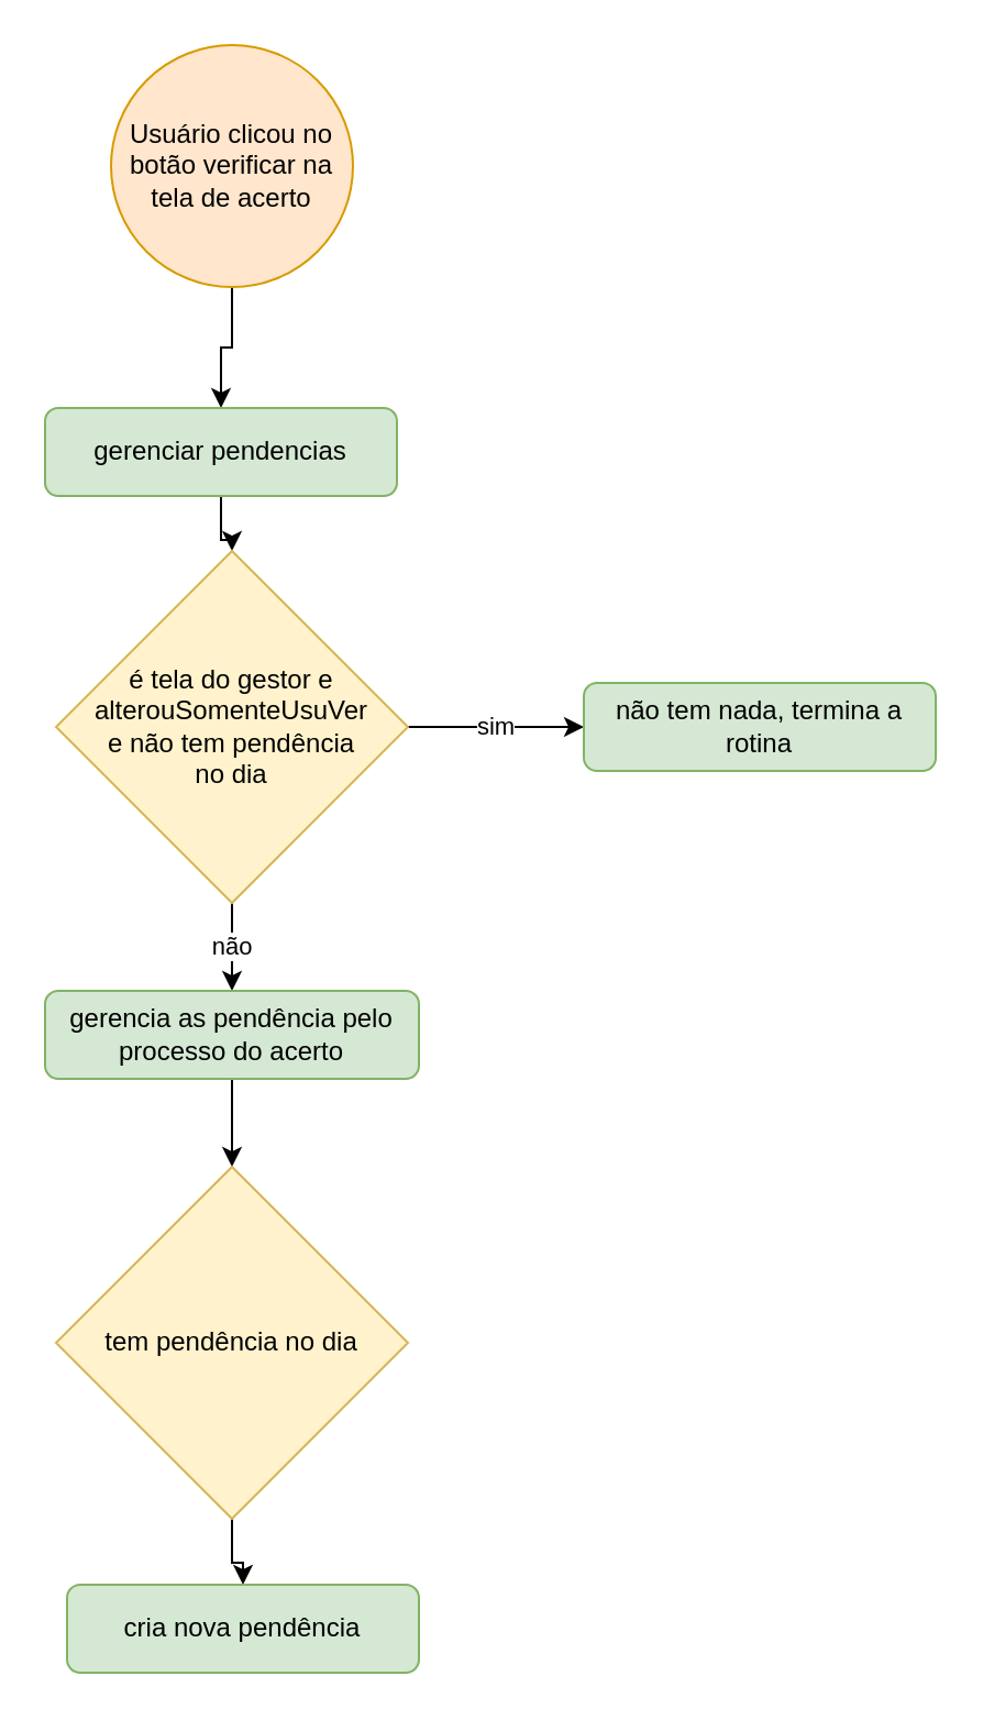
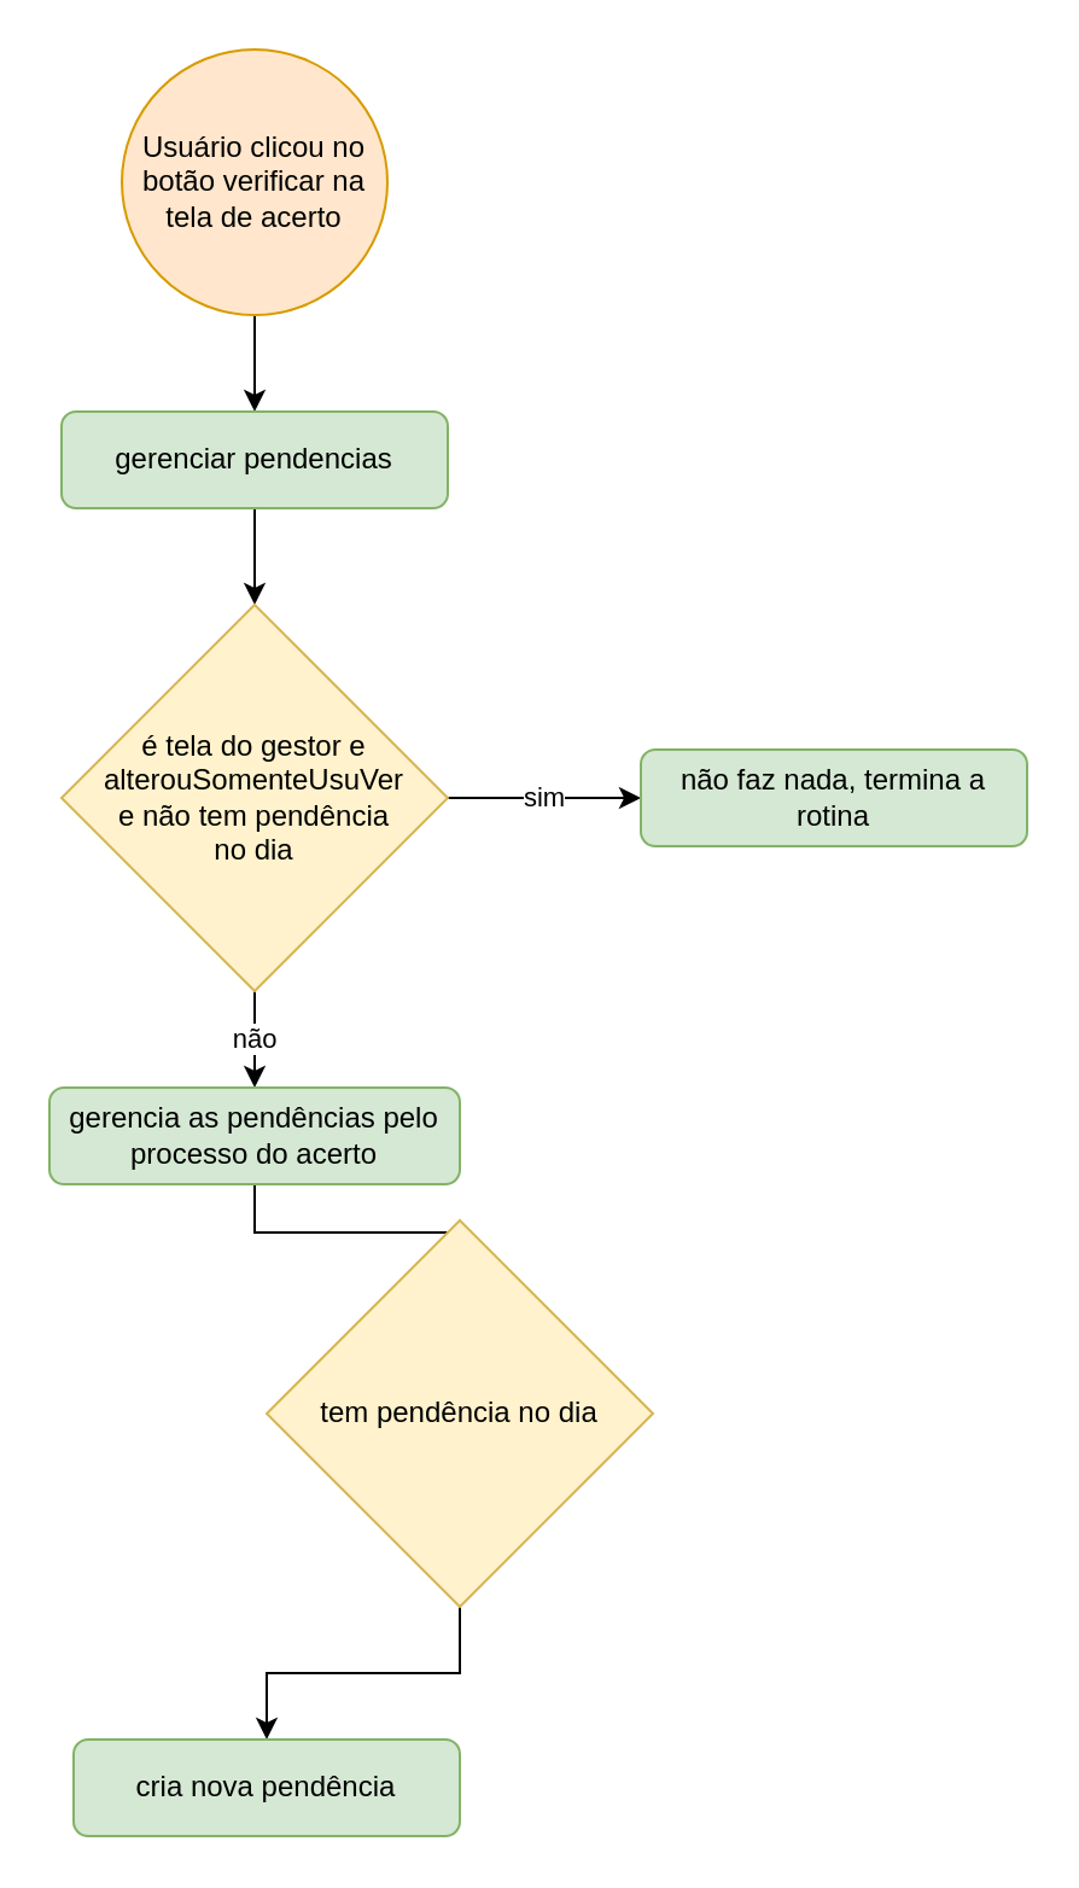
- <mxCell id="5" value="gerenciar pendencias" style="rounded=1;whiteSpace=wrap;html=1;fillColor=#d5e8d4;strokeColor=#82b366;shadow=0;" parent="1" vertex="1"><mxGeometry x="20" y="185" width="160" height="40" as="geometry" /></mxCell>
+ <mxCell id="5" value="gerenciar pendencias" style="rounded=1;whiteSpace=wrap;html=1;fillColor=#d5e8d4;strokeColor=#82b366;shadow=0;" parent="1" vertex="1"><mxGeometry x="25" y="170" width="160" height="40" as="geometry" /></mxCell>
- <mxCell id="11" value="não tem nada, termina a rotina" style="rounded=1;whiteSpace=wrap;html=1;fillColor=#d5e8d4;strokeColor=#82b366;shadow=0;" parent="1" vertex="1"><mxGeometry x="265" y="310" width="160" height="40" as="geometry" /></mxCell>
+ <mxCell id="11" value="não faz nada, termina a rotina" style="rounded=1;whiteSpace=wrap;html=1;fillColor=#d5e8d4;strokeColor=#82b366;shadow=0;" parent="1" vertex="1"><mxGeometry x="265" y="310" width="160" height="40" as="geometry" /></mxCell>
- <mxCell id="10" value="gerencia as pendência pelo processo do acerto" style="rounded=1;whiteSpace=wrap;html=1;fillColor=#d5e8d4;strokeColor=#82b366;shadow=0;" parent="1" vertex="1"><mxGeometry x="20" y="450" width="170" height="40" as="geometry" /></mxCell>
+ <mxCell id="10" value="gerencia as pendências pelo processo do acerto" style="rounded=1;whiteSpace=wrap;html=1;fillColor=#d5e8d4;strokeColor=#82b366;shadow=0;" parent="1" vertex="1"><mxGeometry x="20" y="450" width="170" height="40" as="geometry" /></mxCell>
- <mxCell id="13" value="tem pendência no dia" style="rhombus;whiteSpace=wrap;html=1;fillColor=#fff2cc;strokeColor=#d6b656;shadow=0;" vertex="1" parent="1"><mxGeometry x="25" y="530" width="160" height="160" as="geometry" /></mxCell>
+ <mxCell id="13" value="tem pendência no dia" style="rhombus;whiteSpace=wrap;html=1;fillColor=#fff2cc;strokeColor=#d6b656;shadow=0;" vertex="1" parent="1"><mxGeometry x="110" y="505" width="160" height="160" as="geometry" /></mxCell>
